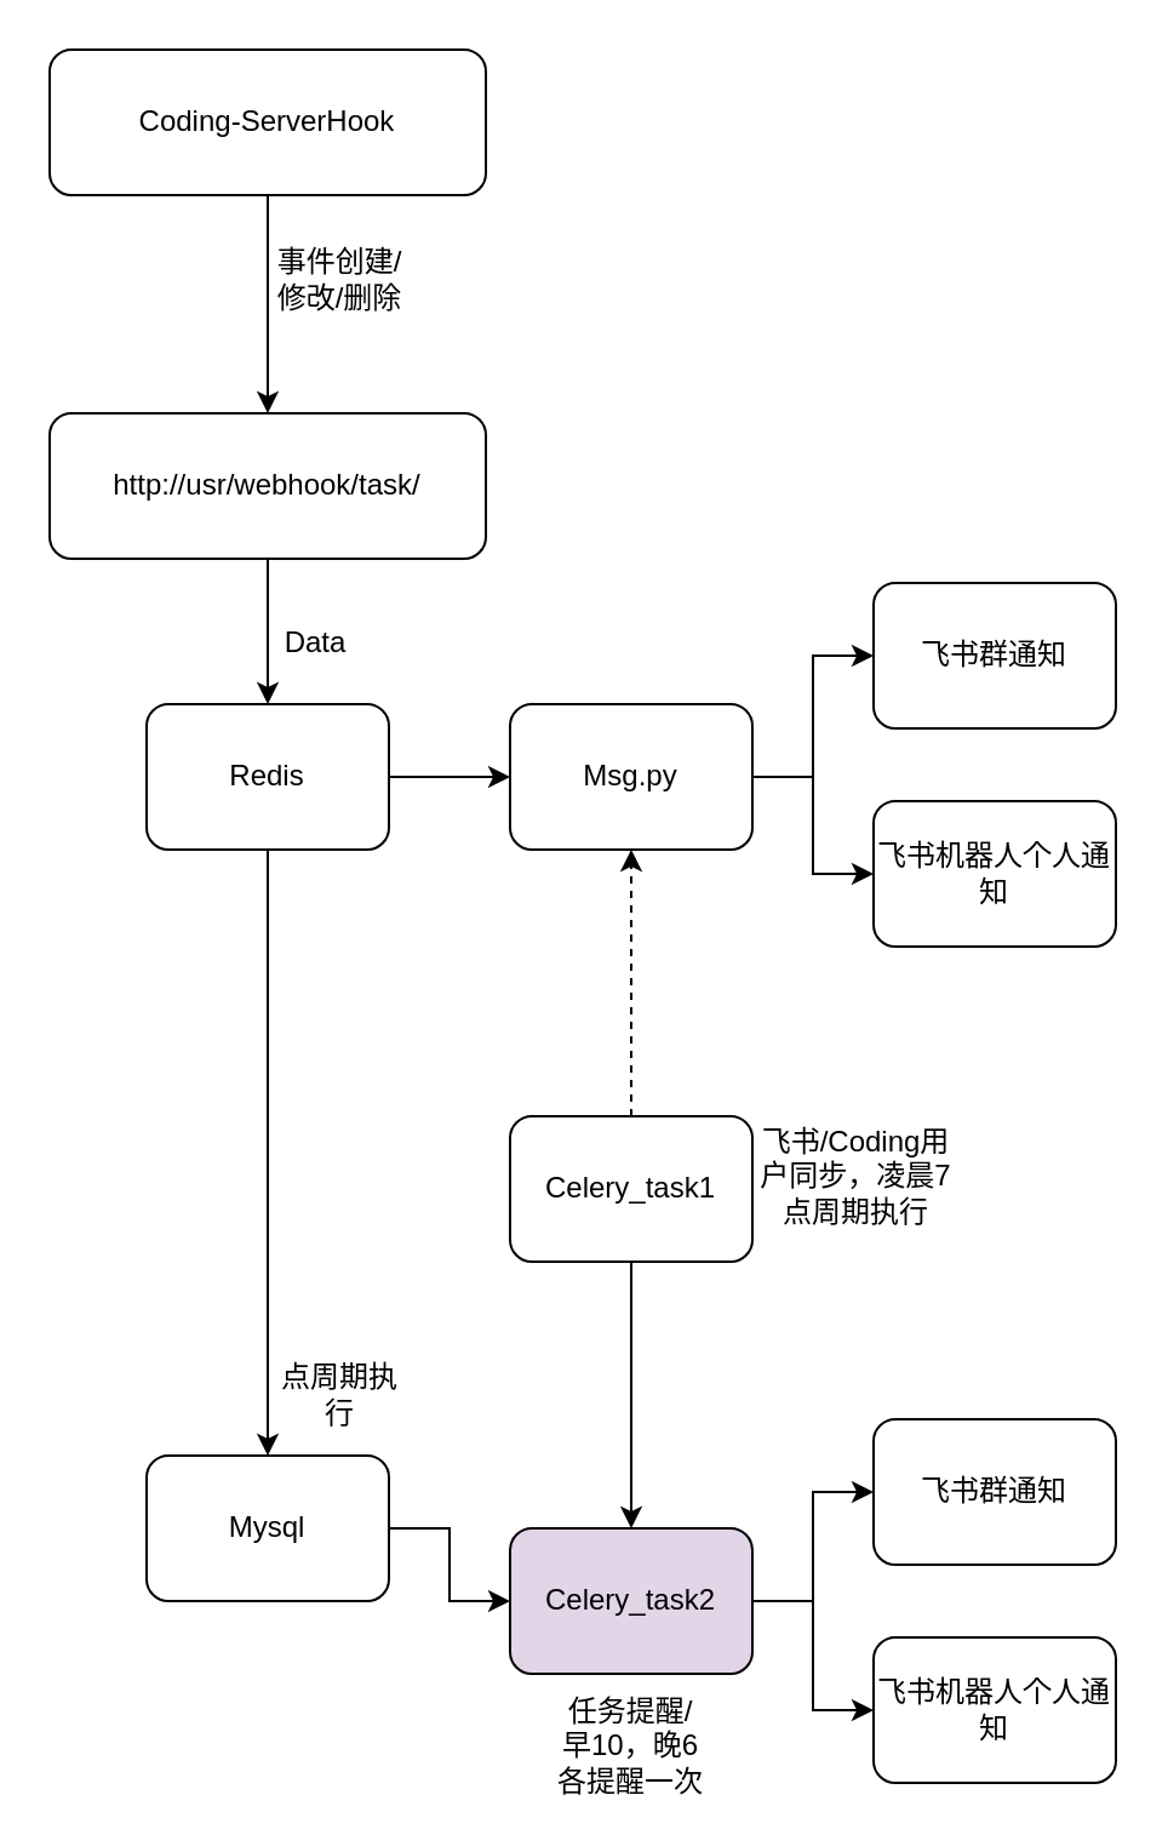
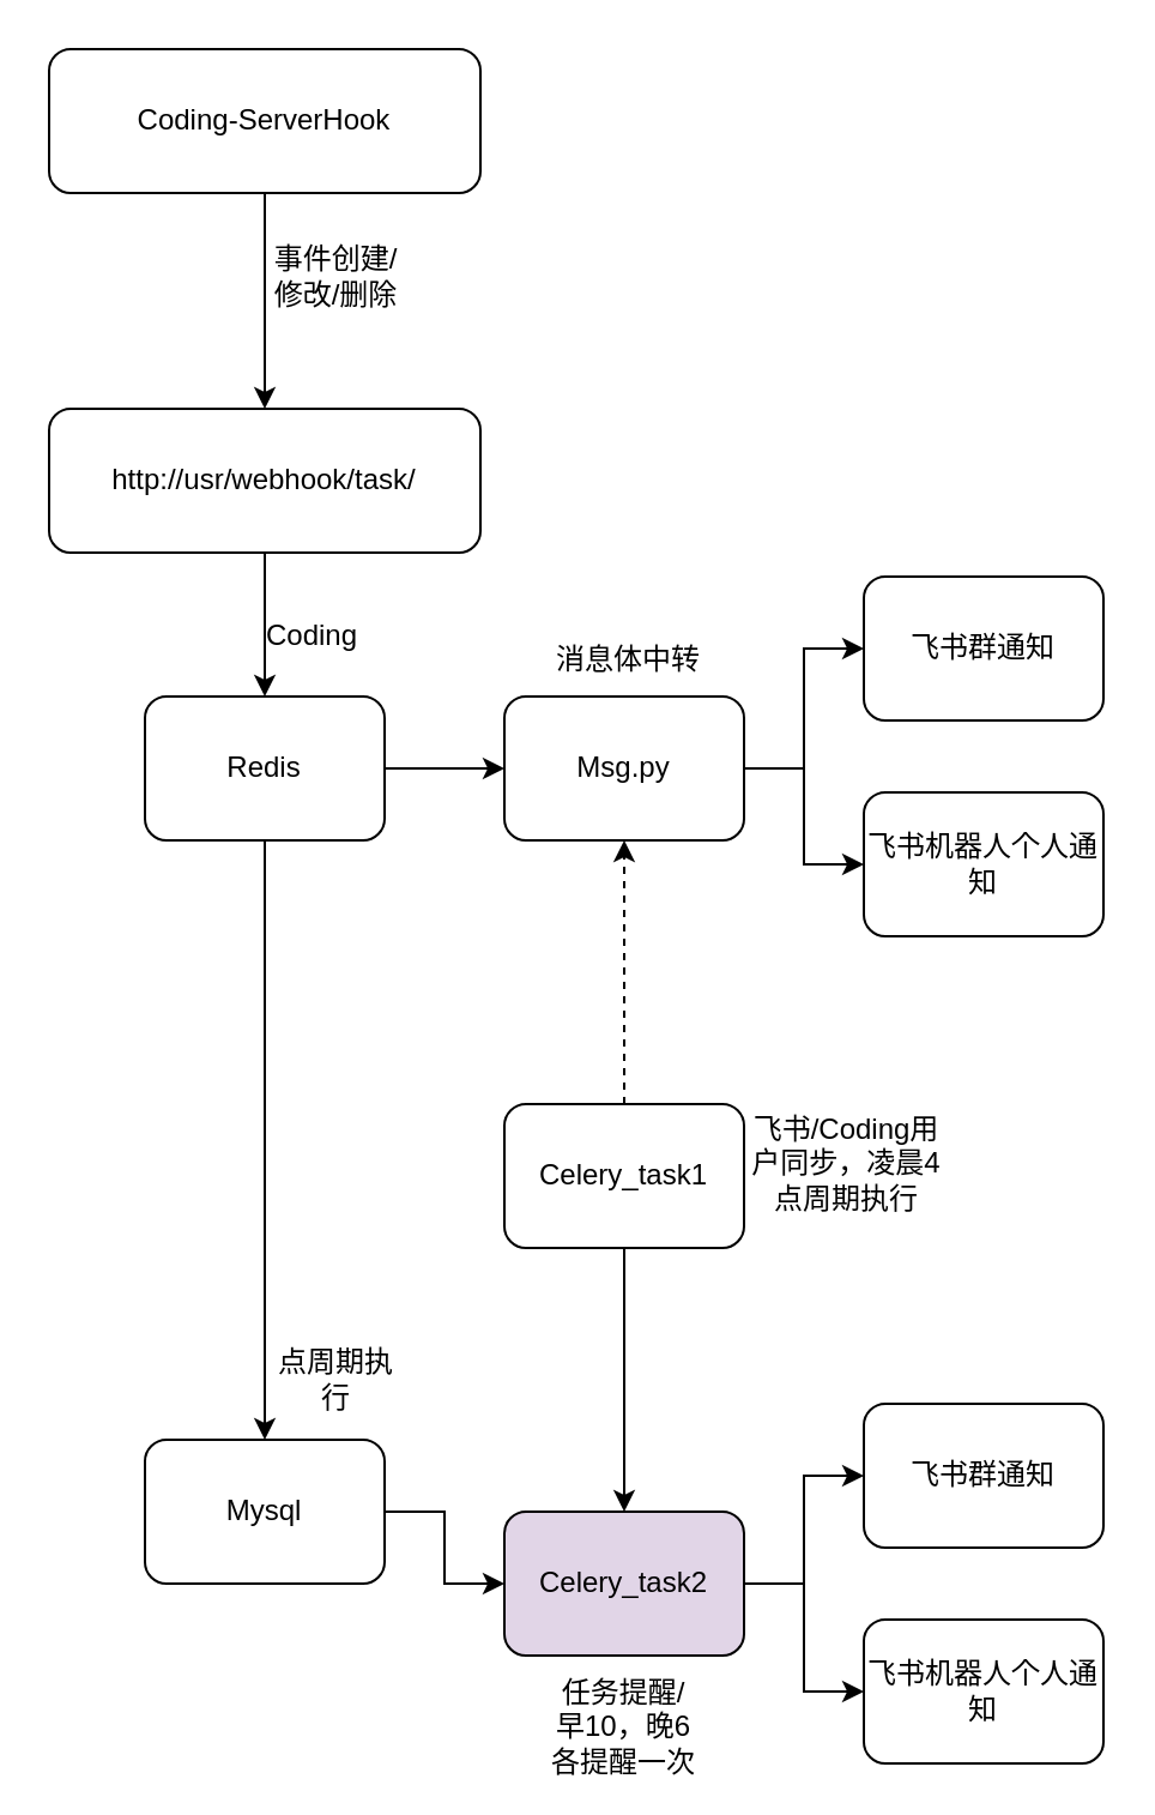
- <mxCell id="10" value="Data" style="text;html=1;strokeColor=none;fillColor=none;align=center;verticalAlign=middle;whiteSpace=wrap;rounded=0;" vertex="1" parent="1"><mxGeometry x="100" y="250" width="60" height="30" as="geometry" /></mxCell>
+ <mxCell id="10" value="Coding" style="text;html=1;strokeColor=none;fillColor=none;align=center;verticalAlign=middle;whiteSpace=wrap;rounded=0;" vertex="1" parent="1"><mxGeometry x="100" y="250" width="60" height="30" as="geometry" /></mxCell>
+ <mxCell id="19" value="消息体中转" style="text;html=1;strokeColor=none;fillColor=none;align=center;verticalAlign=middle;whiteSpace=wrap;rounded=0;" vertex="1" parent="1"><mxGeometry x="230" y="260" width="64" height="30" as="geometry" /></mxCell>
- <mxCell id="29" value="飞书/Coding用户同步，凌晨7点周期执行" style="text;html=1;strokeColor=none;fillColor=none;align=center;verticalAlign=middle;whiteSpace=wrap;rounded=0;" vertex="1" parent="1"><mxGeometry x="310" y="470" width="86" height="30" as="geometry" /></mxCell>
+ <mxCell id="29" value="飞书/Coding用户同步，凌晨4点周期执行" style="text;html=1;strokeColor=none;fillColor=none;align=center;verticalAlign=middle;whiteSpace=wrap;rounded=0;" vertex="1" parent="1"><mxGeometry x="310" y="470" width="86" height="30" as="geometry" /></mxCell>
